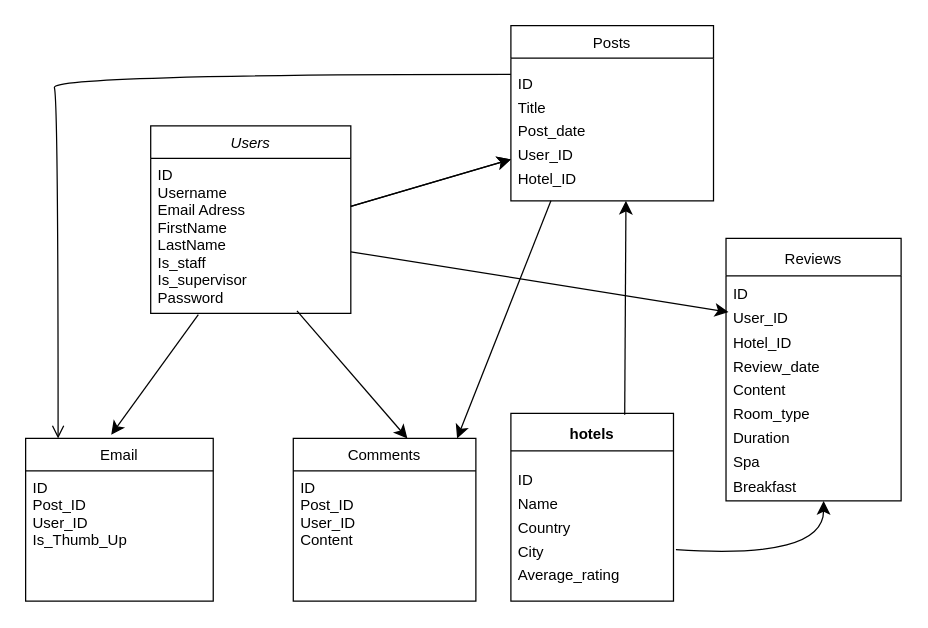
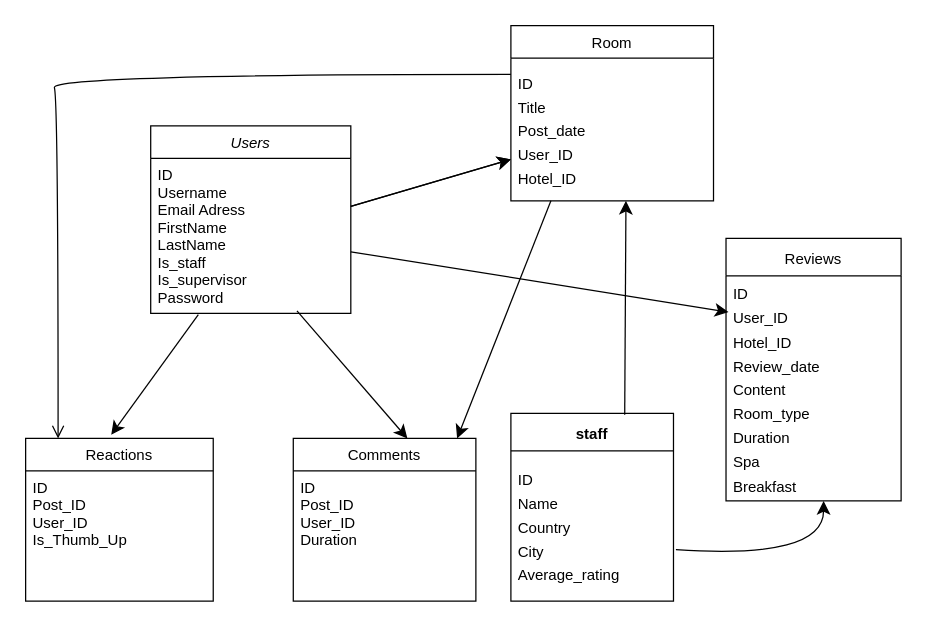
- <mxCell id="9" value="Posts" style="swimlane;fontStyle=0;align=center;verticalAlign=top;childLayout=stackLayout;horizontal=1;startSize=26;horizontalStack=0;resizeParent=1;resizeLast=0;collapsible=1;marginBottom=0;rounded=0;shadow=0;strokeWidth=1;" parent="1" vertex="1"><mxGeometry x="408" y="20" width="162" height="140" as="geometry"><mxRectangle x="550" y="140" width="160" height="26" as="alternateBounds" /></mxGeometry></mxCell>
+ <mxCell id="9" value="Room" style="swimlane;fontStyle=0;align=center;verticalAlign=top;childLayout=stackLayout;horizontal=1;startSize=26;horizontalStack=0;resizeParent=1;resizeLast=0;collapsible=1;marginBottom=0;rounded=0;shadow=0;strokeWidth=1;" parent="1" vertex="1"><mxGeometry x="408" y="20" width="162" height="140" as="geometry"><mxRectangle x="550" y="140" width="160" height="26" as="alternateBounds" /></mxGeometry></mxCell>
- <mxCell id="13" value="&lt;span style=&quot;font-size: 12px;&quot;&gt;hotels&lt;/span&gt;" style="swimlane;whiteSpace=wrap;html=1;fontSize=16;startSize=30;" vertex="1" parent="1"><mxGeometry x="408" y="330" width="130" height="150" as="geometry" /></mxCell>
+ <mxCell id="13" value="&lt;span style=&quot;font-size: 12px;&quot;&gt;staff&lt;/span&gt;" style="swimlane;whiteSpace=wrap;html=1;fontSize=16;startSize=30;" vertex="1" parent="1"><mxGeometry x="408" y="330" width="130" height="150" as="geometry" /></mxCell>
- <mxCell id="5" value="Email" style="swimlane;fontStyle=0;align=center;verticalAlign=top;childLayout=stackLayout;horizontal=1;startSize=26;horizontalStack=0;resizeParent=1;resizeLast=0;collapsible=1;marginBottom=0;rounded=0;shadow=0;strokeWidth=1;" parent="1" vertex="1"><mxGeometry x="20" y="350" width="150" height="130" as="geometry"><mxRectangle x="130" y="380" width="160" height="26" as="alternateBounds" /></mxGeometry></mxCell>
+ <mxCell id="5" value="Reactions" style="swimlane;fontStyle=0;align=center;verticalAlign=top;childLayout=stackLayout;horizontal=1;startSize=26;horizontalStack=0;resizeParent=1;resizeLast=0;collapsible=1;marginBottom=0;rounded=0;shadow=0;strokeWidth=1;" parent="1" vertex="1"><mxGeometry x="20" y="350" width="150" height="130" as="geometry"><mxRectangle x="130" y="380" width="160" height="26" as="alternateBounds" /></mxGeometry></mxCell>
- <mxCell id="8" value="ID&#10;Post_ID&#10;User_ID&#10;Content&#10;&#10;" style="text;align=left;verticalAlign=top;spacingLeft=4;spacingRight=4;overflow=hidden;rotatable=0;points=[[0,0.5],[1,0.5]];portConstraint=eastwest;" parent="7" vertex="1"><mxGeometry y="26" width="146" height="104" as="geometry" /></mxCell>
+ <mxCell id="8" value="ID&#10;Post_ID&#10;User_ID&#10;Duration&#10;&#10;" style="text;align=left;verticalAlign=top;spacingLeft=4;spacingRight=4;overflow=hidden;rotatable=0;points=[[0,0.5],[1,0.5]];portConstraint=eastwest;" parent="7" vertex="1"><mxGeometry y="26" width="146" height="104" as="geometry" /></mxCell>
